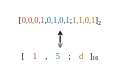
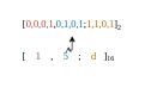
- <mxCell id="4" value="[&amp;nbsp; &amp;nbsp;&lt;font color=&quot;#ae4132&quot;&gt;&amp;nbsp;1&amp;nbsp; &amp;nbsp; &lt;/font&gt;,&amp;nbsp; &amp;nbsp;&amp;nbsp;&lt;font color=&quot;#10739e&quot;&gt;5&amp;nbsp; &amp;nbsp;&amp;nbsp;&lt;/font&gt;;&amp;nbsp; &amp;nbsp;&amp;nbsp;&lt;font color=&quot;#b46504&quot;&gt;d&amp;nbsp; &amp;nbsp;&lt;/font&gt;]&lt;sub&gt;&lt;font style=&quot;font-size: 10px;&quot;&gt;16&lt;/font&gt;&lt;/sub&gt;" style="text;html=1;strokeColor=none;fillColor=none;align=center;verticalAlign=middle;whiteSpace=wrap;rounded=0;fontFamily=Comic Sans MS;fontSize=14;" vertex="1" parent="1"><mxGeometry x="20" y="80" width="160" height="30" as="geometry" /></mxCell>
+ <mxCell id="4" value="[&amp;nbsp; &amp;nbsp;&lt;font color=&quot;#ae4132&quot;&gt;&amp;nbsp;1&amp;nbsp; &amp;nbsp; &lt;/font&gt;,&amp;nbsp; &amp;nbsp;&amp;nbsp;&lt;font color=&quot;#10739e&quot;&gt;5&amp;nbsp; &amp;nbsp;&amp;nbsp;&lt;/font&gt;;&amp;nbsp; &amp;nbsp;&amp;nbsp;&lt;font color=&quot;#b46504&quot;&gt;d&amp;nbsp; &amp;nbsp;&lt;/font&gt;]&lt;sub&gt;&lt;font style=&quot;font-size: 10px;&quot;&gt;16&lt;/font&gt;&lt;/sub&gt;" style="text;html=1;strokeColor=none;fillColor=none;align=center;verticalAlign=middle;whiteSpace=wrap;rounded=0;fontFamily=Comic Sans MS;fontSize=14;" vertex="1" parent="1"><mxGeometry x="15" y="65" width="160" height="30" as="geometry" /></mxCell>
